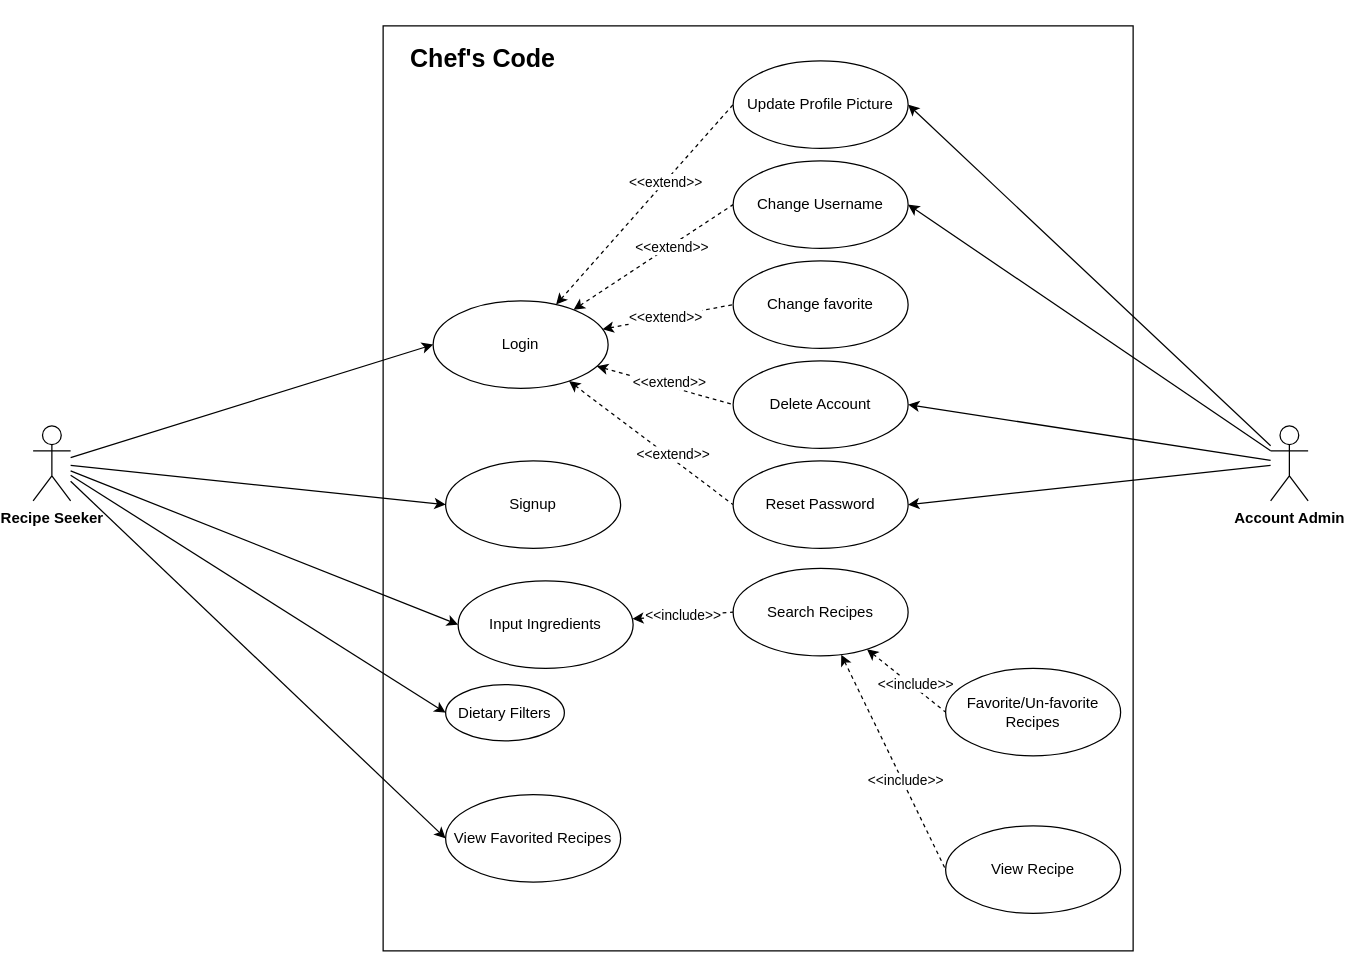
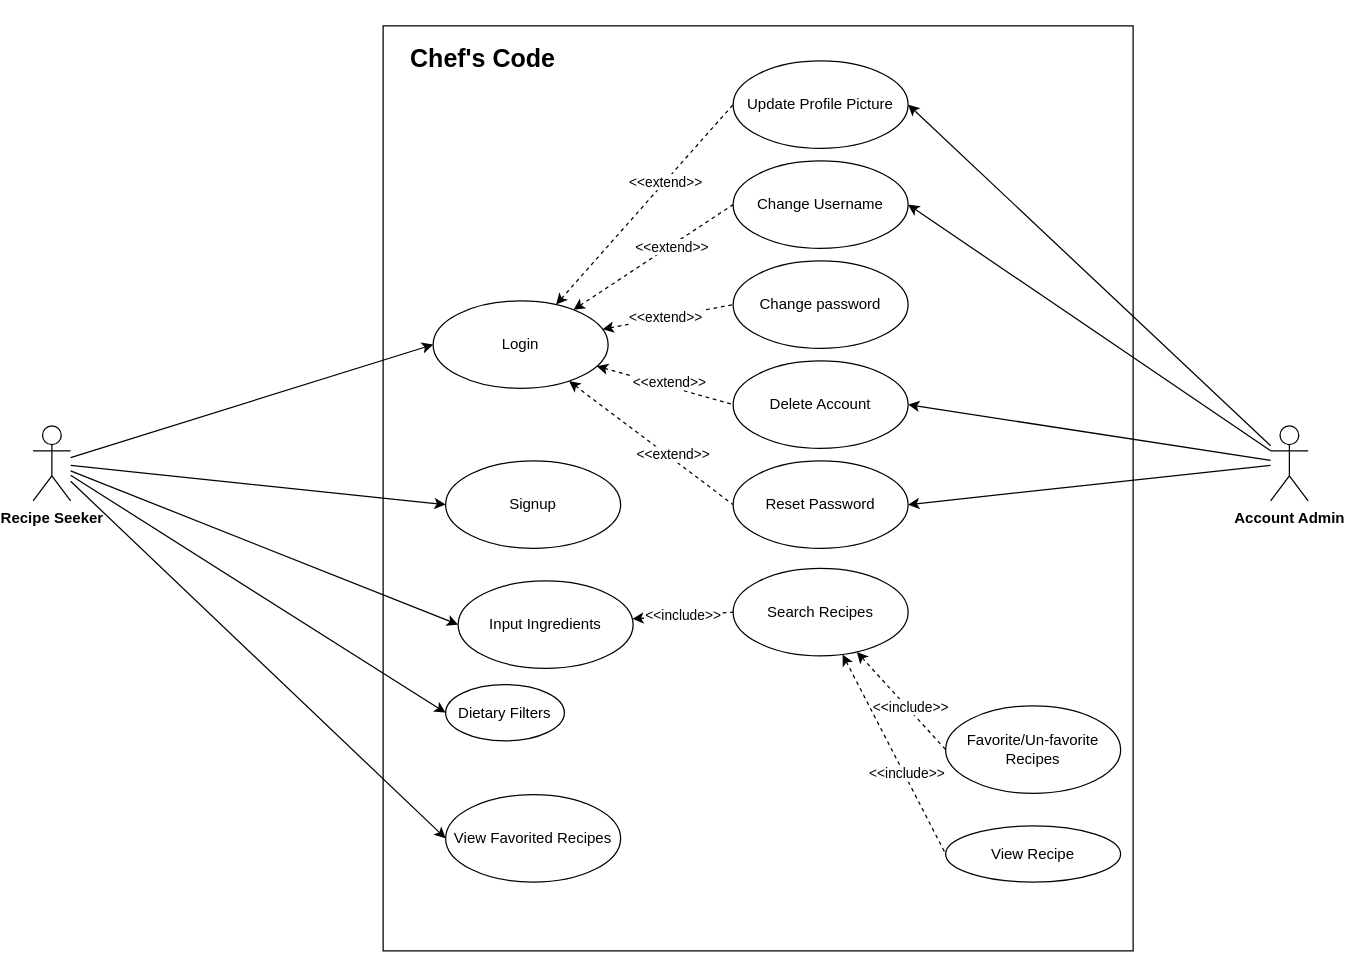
- <mxCell id="32" value="Change favorite" style="ellipse;whiteSpace=wrap;html=1;" parent="1" vertex="1"><mxGeometry x="580" y="208" width="140" height="70" as="geometry" /></mxCell>
+ <mxCell id="32" value="Change password" style="ellipse;whiteSpace=wrap;html=1;" parent="1" vertex="1"><mxGeometry x="580" y="208" width="140" height="70" as="geometry" /></mxCell>
- <mxCell id="27" value="Favorite/Un-favorite Recipes" style="ellipse;whiteSpace=wrap;html=1;" parent="1" vertex="1"><mxGeometry x="750" y="534" width="140" height="70" as="geometry" /></mxCell>
+ <mxCell id="27" value="Favorite/Un-favorite Recipes" style="ellipse;whiteSpace=wrap;html=1;" parent="1" vertex="1"><mxGeometry x="750" y="564" width="140" height="70" as="geometry" /></mxCell>
- <mxCell id="28" value="View Recipe" style="ellipse;whiteSpace=wrap;html=1;" parent="1" vertex="1"><mxGeometry x="750" y="660" width="140" height="70" as="geometry" /></mxCell>
+ <mxCell id="28" value="View Recipe" style="ellipse;whiteSpace=wrap;html=1;" parent="1" vertex="1"><mxGeometry x="750" y="660" width="140" height="45" as="geometry" /></mxCell>
